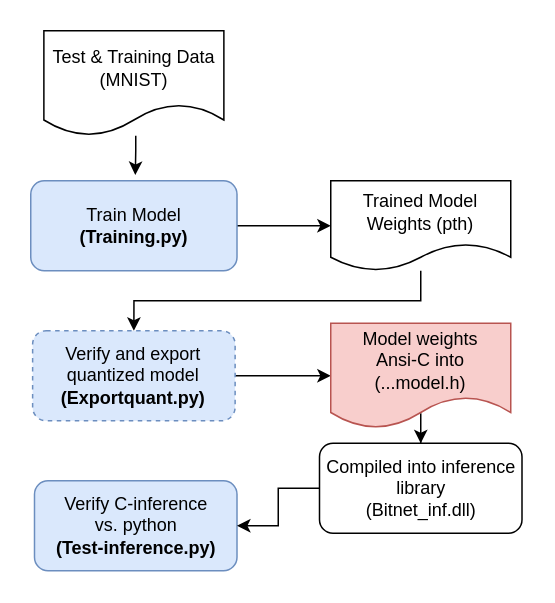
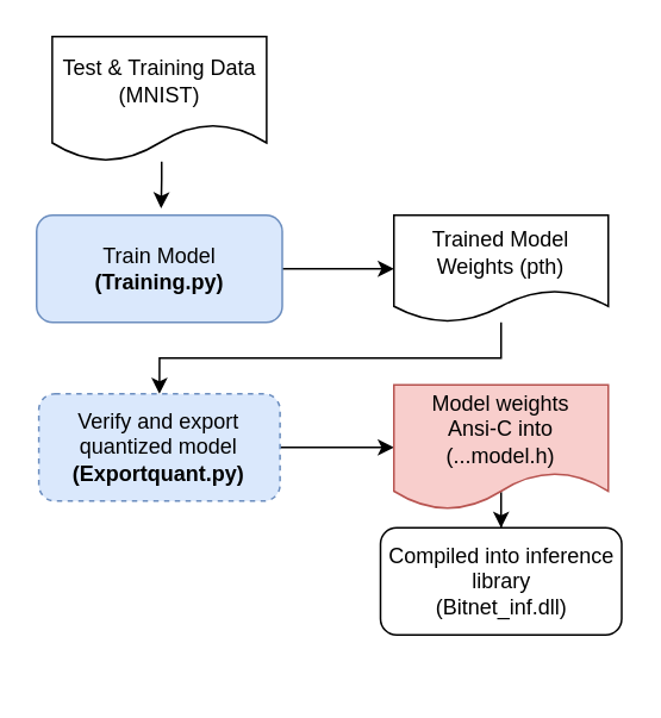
- <mxCell id="13" style="edgeStyle=orthogonalEdgeStyle;rounded=0;orthogonalLoop=1;jettySize=auto;html=1;exitX=0;exitY=0.5;exitDx=0;exitDy=0;" edge="1" parent="1" source="14" target="10"><mxGeometry relative="1" as="geometry" /></mxCell>
- <mxCell id="10" value="Verify C-inference &lt;br&gt;vs. python&lt;div&gt;&lt;b&gt;(Test-inference.py)&lt;/b&gt;&lt;/div&gt;" style="rounded=1;whiteSpace=wrap;html=1;fillColor=#dae8fc;strokeColor=#6c8ebf;" vertex="1" parent="1"><mxGeometry x="22.5" y="320" width="135" height="60" as="geometry" /></mxCell>
